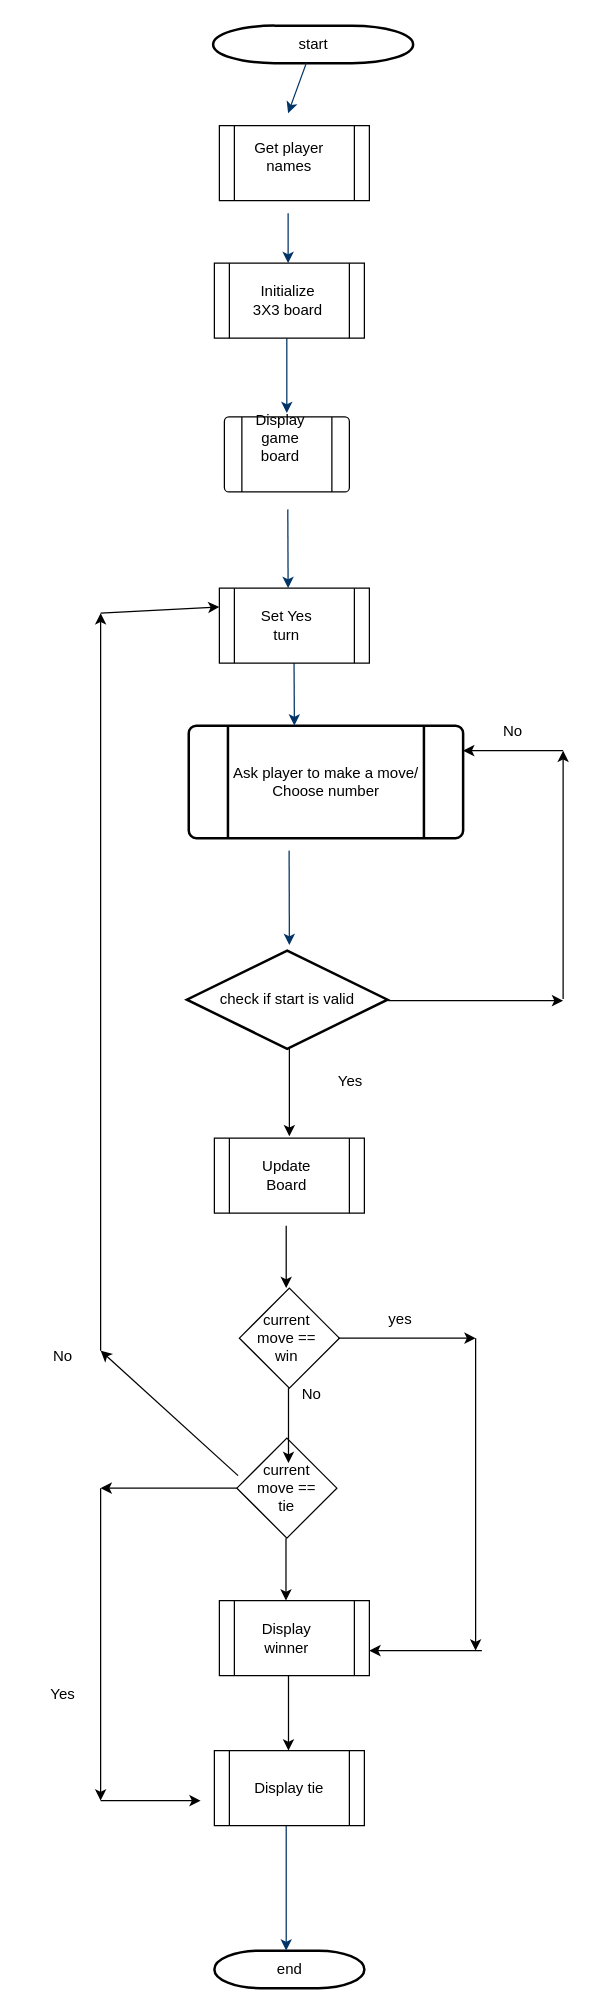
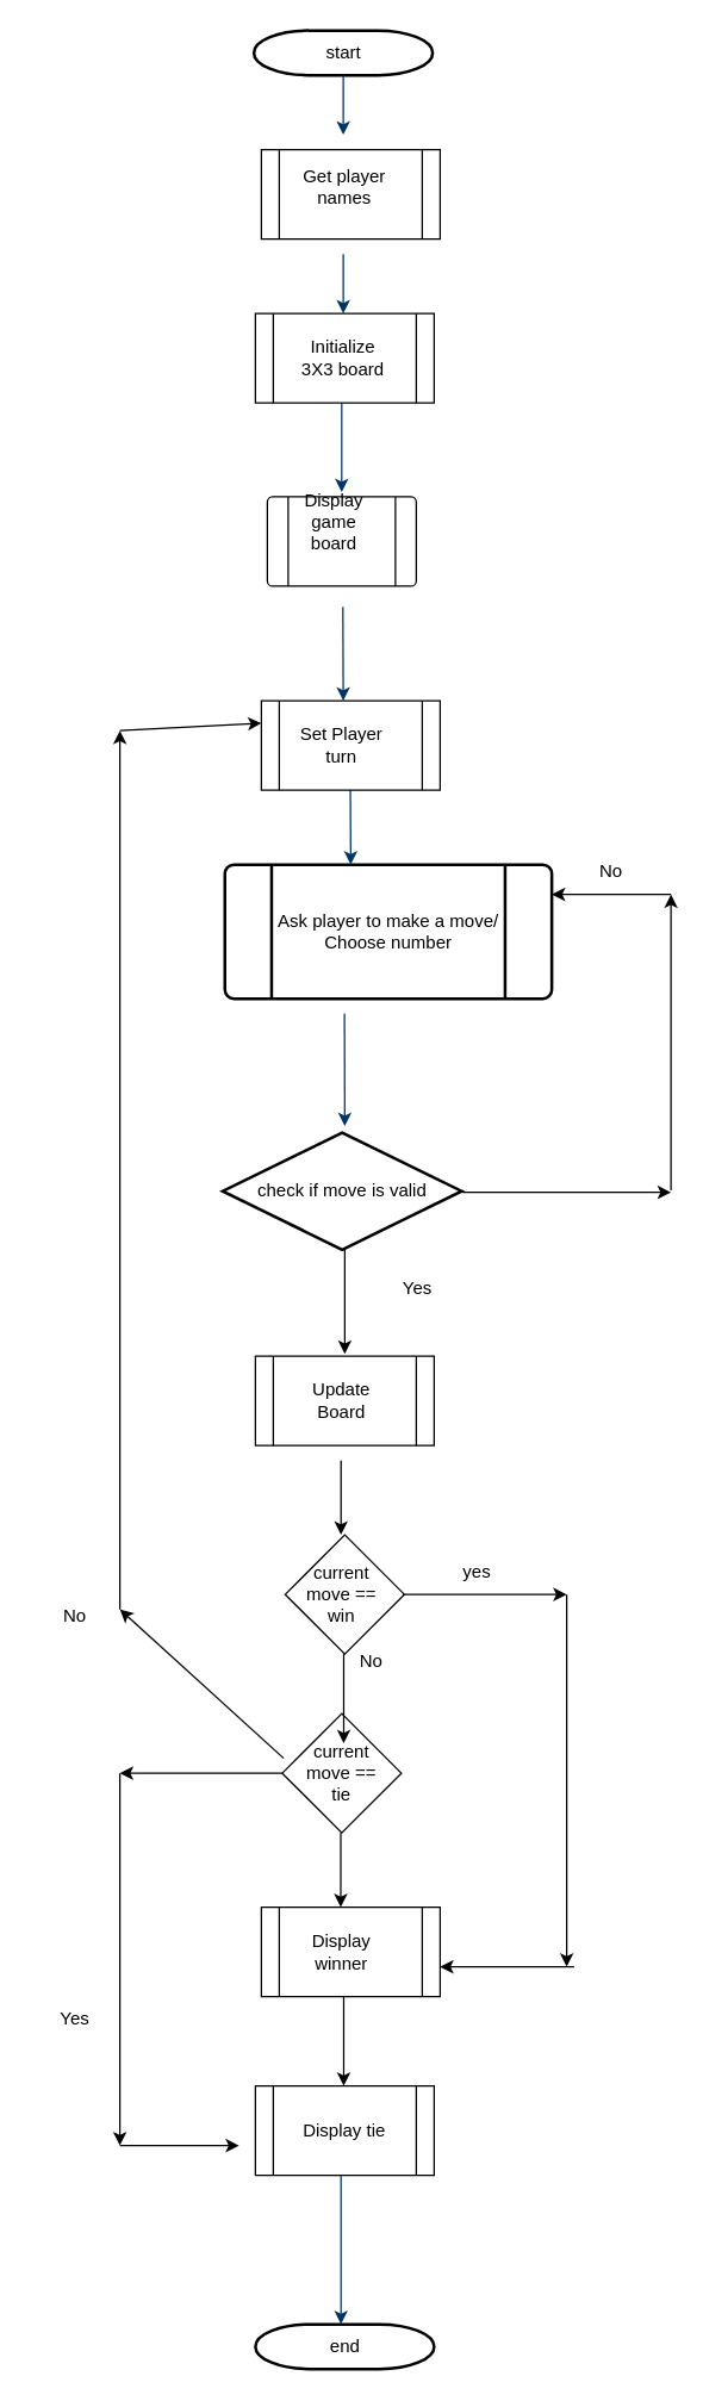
- <mxCell id="2" value="start" style="shape=mxgraph.flowchart.terminator;strokeWidth=2;gradientColor=none;gradientDirection=north;fontStyle=0;html=1;" parent="1" vertex="1"><mxGeometry x="170" y="20" width="160" height="30" as="geometry" /></mxCell>
+ <mxCell id="2" value="start" style="shape=mxgraph.flowchart.terminator;strokeWidth=2;gradientColor=none;gradientDirection=north;fontStyle=0;html=1;" parent="1" vertex="1"><mxGeometry x="170" y="20" width="120" height="30" as="geometry" /></mxCell>
- <mxCell id="20" value="Set Yes turn" style="text;html=1;strokeColor=none;fillColor=none;align=center;verticalAlign=middle;whiteSpace=wrap;rounded=0;" vertex="1" parent="1"><mxGeometry x="199" y="485" width="60" height="30" as="geometry" /></mxCell>
+ <mxCell id="20" value="Set Player turn" style="text;html=1;strokeColor=none;fillColor=none;align=center;verticalAlign=middle;whiteSpace=wrap;rounded=0;" vertex="1" parent="1"><mxGeometry x="199" y="485" width="60" height="30" as="geometry" /></mxCell>
- <mxCell id="10" value="check if start is valid" style="shape=mxgraph.flowchart.decision;strokeWidth=2;gradientColor=none;gradientDirection=north;fontStyle=0;html=1;" parent="1" vertex="1"><mxGeometry x="149" y="760" width="160.5" height="78.5" as="geometry" /></mxCell>
+ <mxCell id="10" value="check if move is valid" style="shape=mxgraph.flowchart.decision;strokeWidth=2;gradientColor=none;gradientDirection=north;fontStyle=0;html=1;" parent="1" vertex="1"><mxGeometry x="149" y="760" width="160.5" height="78.5" as="geometry" /></mxCell>
